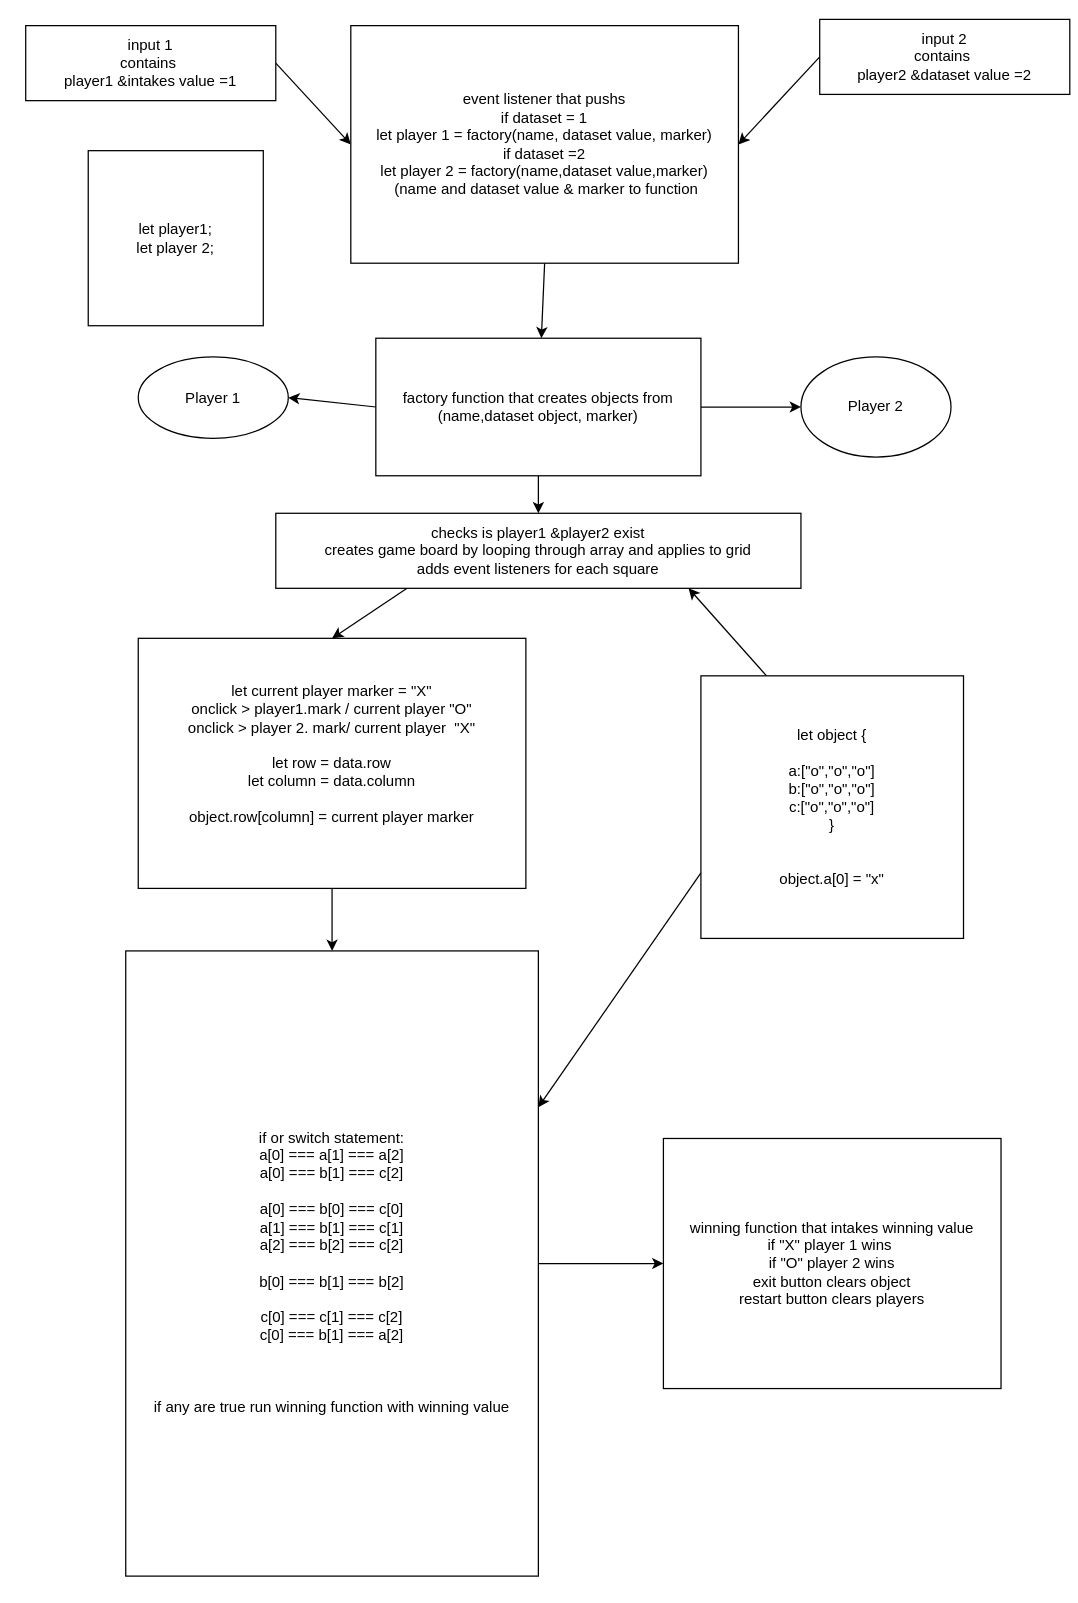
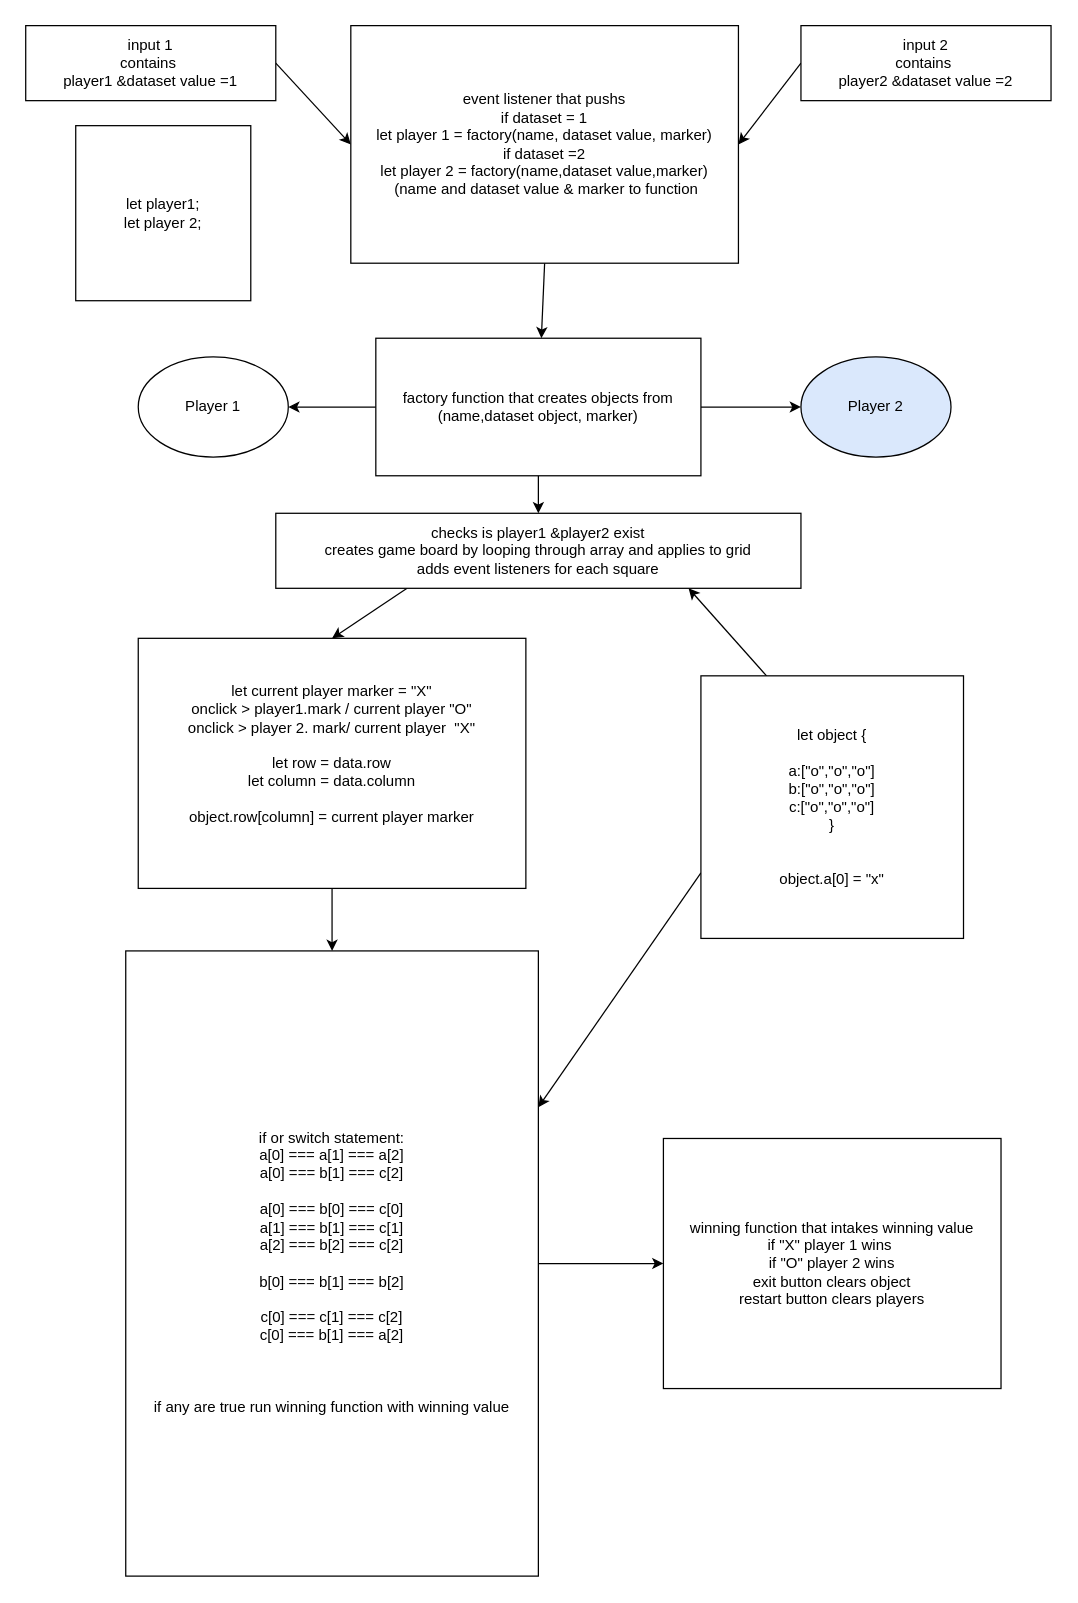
- <mxCell id="11" value="input 2&lt;br&gt;contains&amp;nbsp;&lt;br&gt;player2 &amp;amp;dataset value =2" style="rounded=0;whiteSpace=wrap;html=1;" vertex="1" parent="1"><mxGeometry x="655" y="15" width="200" height="60" as="geometry" /></mxCell>
+ <mxCell id="11" value="input 2&lt;br&gt;contains&amp;nbsp;&lt;br&gt;player2 &amp;amp;dataset value =2" style="rounded=0;whiteSpace=wrap;html=1;" vertex="1" parent="1"><mxGeometry x="640" y="20" width="200" height="60" as="geometry" /></mxCell>
- <mxCell id="9" value="input 1&lt;br&gt;contains&amp;nbsp;&lt;br&gt;player1 &amp;amp;intakes value =1" style="rounded=0;whiteSpace=wrap;html=1;" vertex="1" parent="1"><mxGeometry x="20" y="20" width="200" height="60" as="geometry" /></mxCell>
+ <mxCell id="9" value="input 1&lt;br&gt;contains&amp;nbsp;&lt;br&gt;player1 &amp;amp;dataset value =1" style="rounded=0;whiteSpace=wrap;html=1;" vertex="1" parent="1"><mxGeometry x="20" y="20" width="200" height="60" as="geometry" /></mxCell>
- <mxCell id="24" value="let player1;&lt;br&gt;let player 2;" style="whiteSpace=wrap;html=1;aspect=fixed;" vertex="1" parent="1"><mxGeometry x="70" y="120" width="140" height="140" as="geometry" /></mxCell>
+ <mxCell id="24" value="let player1;&lt;br&gt;let player 2;" style="whiteSpace=wrap;html=1;aspect=fixed;" vertex="1" parent="1"><mxGeometry x="60" y="100" width="140" height="140" as="geometry" /></mxCell>
- <mxCell id="6" value="Player 1" style="ellipse;whiteSpace=wrap;html=1;" vertex="1" parent="1"><mxGeometry x="110" y="285" width="120" height="65" as="geometry" /></mxCell>
+ <mxCell id="6" value="Player 1" style="ellipse;whiteSpace=wrap;html=1;" vertex="1" parent="1"><mxGeometry x="110" y="285" width="120" height="80" as="geometry" /></mxCell>
- <mxCell id="7" value="Player 2" style="ellipse;whiteSpace=wrap;html=1;" vertex="1" parent="1"><mxGeometry x="640" y="285" width="120" height="80" as="geometry" /></mxCell>
+ <mxCell id="7" value="Player 2" style="ellipse;whiteSpace=wrap;html=1;fillColor=#dae8fc;" vertex="1" parent="1"><mxGeometry x="640" y="285" width="120" height="80" as="geometry" /></mxCell>
